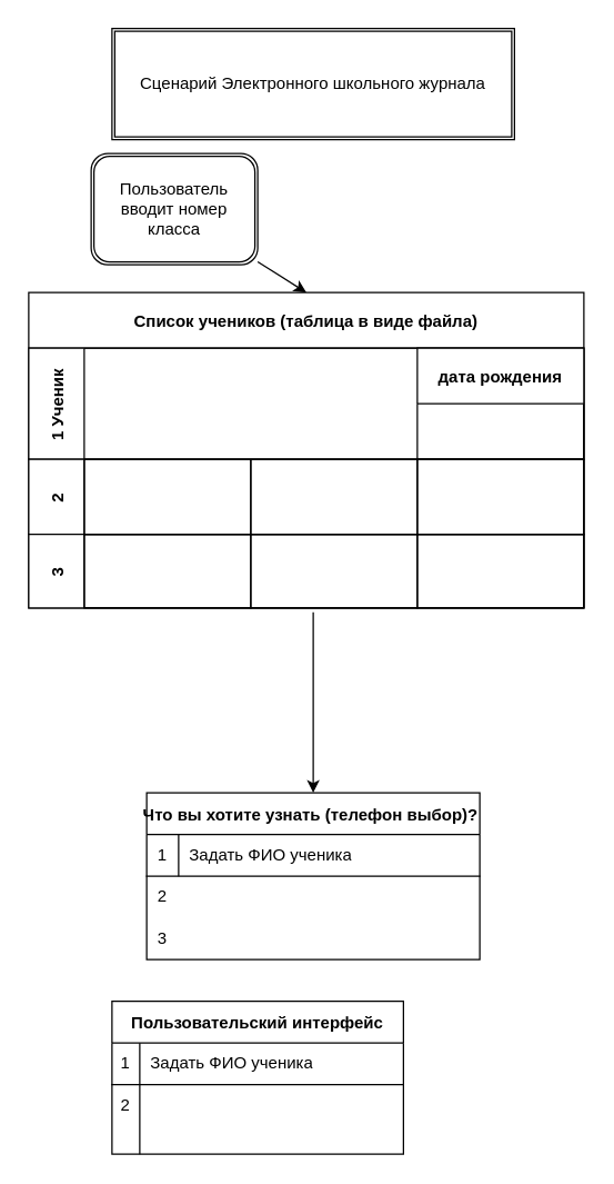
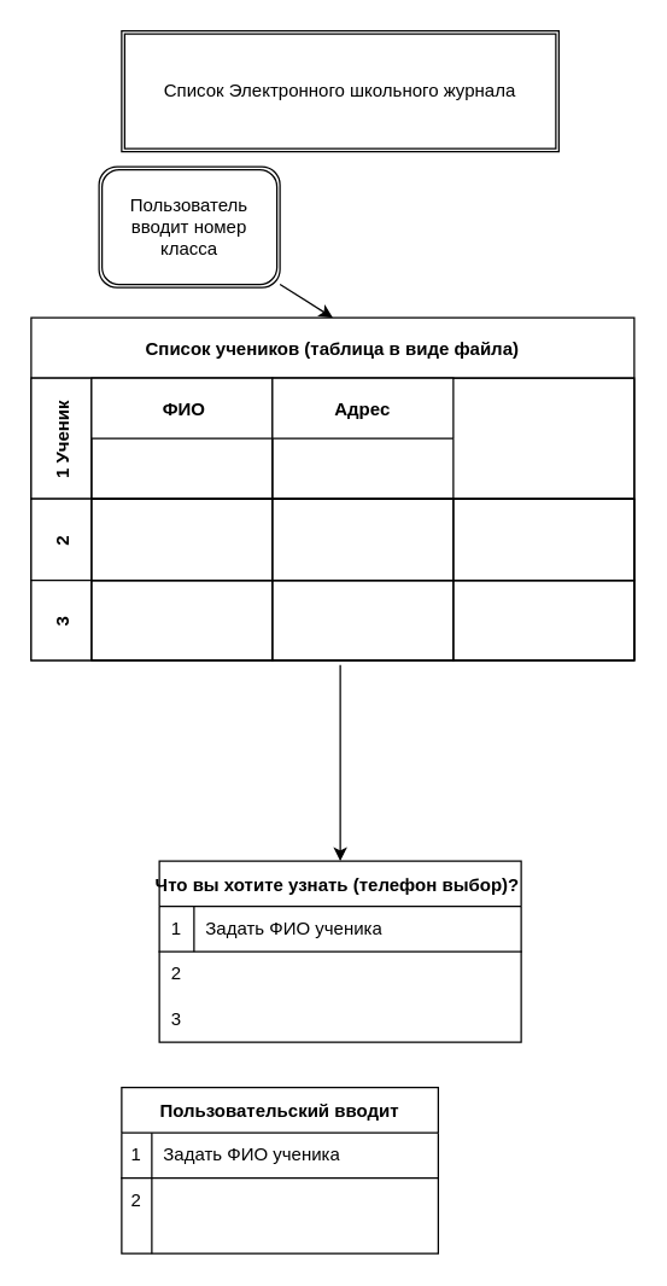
- <mxCell id="11" value="Сценарий Электронного школьного журнала" style="shape=ext;double=1;rounded=0;whiteSpace=wrap;html=1;" parent="1" vertex="1"><mxGeometry x="80" y="20" width="290" height="80" as="geometry" /></mxCell>
+ <mxCell id="11" value="Список Электронного школьного журнала" style="shape=ext;double=1;rounded=0;whiteSpace=wrap;html=1;" parent="1" vertex="1"><mxGeometry x="80" y="20" width="290" height="80" as="geometry" /></mxCell>
+ <mxCell id="25" value=" ФИО" style="swimlane;connectable=0;startSize=40;collapsible=0;recursiveResize=0;expand=0;pointerEvents=0;" parent="24" vertex="1"><mxGeometry x="40" width="120" height="80" as="geometry"><mxRectangle width="120" height="80" as="alternateBounds" /></mxGeometry></mxCell>
+ <mxCell id="26" value="Адрес" style="swimlane;connectable=0;startSize=40;collapsible=0;recursiveResize=0;expand=0;pointerEvents=0;" parent="24" vertex="1"><mxGeometry x="160" width="120" height="80" as="geometry"><mxRectangle width="120" height="80" as="alternateBounds" /></mxGeometry></mxCell>
- <mxCell id="27" value="дата рождения" style="swimlane;connectable=0;startSize=40;collapsible=0;recursiveResize=0;expand=0;pointerEvents=0;" parent="24" vertex="1"><mxGeometry x="280" width="120" height="80" as="geometry"><mxRectangle width="120" height="80" as="alternateBounds" /></mxGeometry></mxCell>
- <mxCell id="2" value="Пользовательский интерфейс" style="shape=table;startSize=30;container=1;collapsible=0;childLayout=tableLayout;fixedRows=1;rowLines=0;fontStyle=1;align=center;pointerEvents=1;" parent="1" vertex="1"><mxGeometry x="80" y="720" width="210" height="110" as="geometry" /></mxCell>
+ <mxCell id="2" value="Пользовательский вводит" style="shape=table;startSize=30;container=1;collapsible=0;childLayout=tableLayout;fixedRows=1;rowLines=0;fontStyle=1;align=center;pointerEvents=1;" parent="1" vertex="1"><mxGeometry x="80" y="720" width="210" height="110" as="geometry" /></mxCell>
